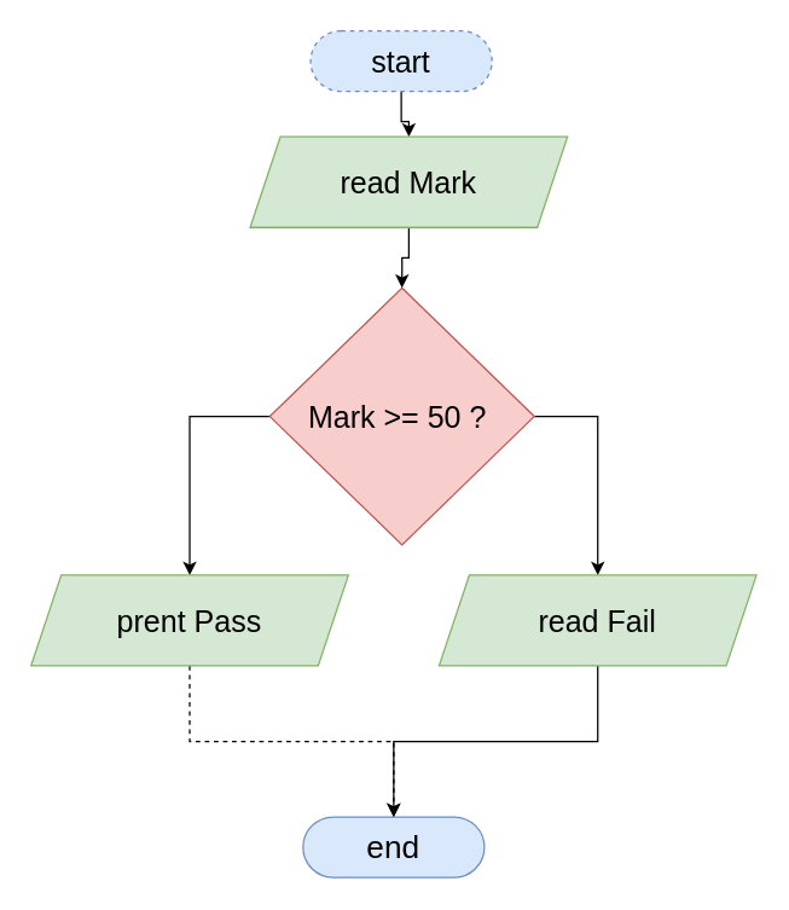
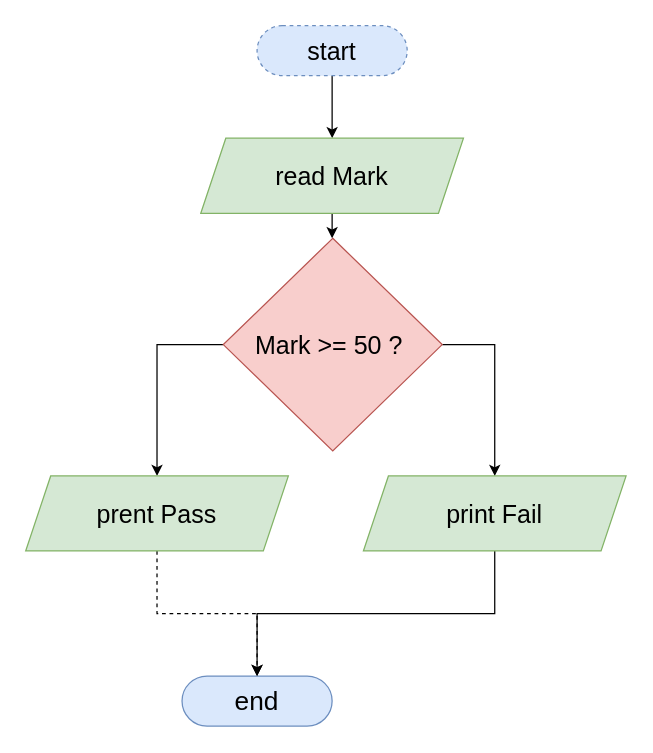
- <mxCell id="9" value="&lt;font style=&quot;font-size: 20px;&quot;&gt;read Mark&lt;/font&gt;" style="shape=parallelogram;perimeter=parallelogramPerimeter;whiteSpace=wrap;html=1;fixedSize=1;fillColor=#d5e8d4;strokeColor=#82b366;" vertex="1" parent="1"><mxGeometry x="165" y="90" width="210" height="60" as="geometry" /></mxCell>
+ <mxCell id="9" value="&lt;font style=&quot;font-size: 20px;&quot;&gt;read Mark&lt;/font&gt;" style="shape=parallelogram;perimeter=parallelogramPerimeter;whiteSpace=wrap;html=1;fixedSize=1;fillColor=#d5e8d4;strokeColor=#82b366;" vertex="1" parent="1"><mxGeometry x="160" y="110" width="210" height="60" as="geometry" /></mxCell>
- <mxCell id="13" value="&lt;font style=&quot;font-size: 20px;&quot;&gt;read Fail&lt;/font&gt;" style="shape=parallelogram;perimeter=parallelogramPerimeter;whiteSpace=wrap;html=1;fixedSize=1;fillColor=#d5e8d4;strokeColor=#82b366;" vertex="1" parent="1"><mxGeometry x="290" y="380" width="210" height="60" as="geometry" /></mxCell>
+ <mxCell id="13" value="&lt;font style=&quot;font-size: 20px;&quot;&gt;print Fail&lt;/font&gt;" style="shape=parallelogram;perimeter=parallelogramPerimeter;whiteSpace=wrap;html=1;fixedSize=1;fillColor=#d5e8d4;strokeColor=#82b366;" vertex="1" parent="1"><mxGeometry x="290" y="380" width="210" height="60" as="geometry" /></mxCell>
- <mxCell id="4" value="&lt;font style=&quot;font-size: 21px;&quot;&gt;end&lt;/font&gt;" style="rounded=1;whiteSpace=wrap;html=1;arcSize=50;fillColor=#dae8fc;strokeColor=#6c8ebf;" vertex="1" parent="1"><mxGeometry x="200" y="540" width="120" height="40" as="geometry" /></mxCell>
+ <mxCell id="4" value="&lt;font style=&quot;font-size: 21px;&quot;&gt;end&lt;/font&gt;" style="rounded=1;whiteSpace=wrap;html=1;arcSize=50;fillColor=#dae8fc;strokeColor=#6c8ebf;" vertex="1" parent="1"><mxGeometry x="145" y="540" width="120" height="40" as="geometry" /></mxCell>
